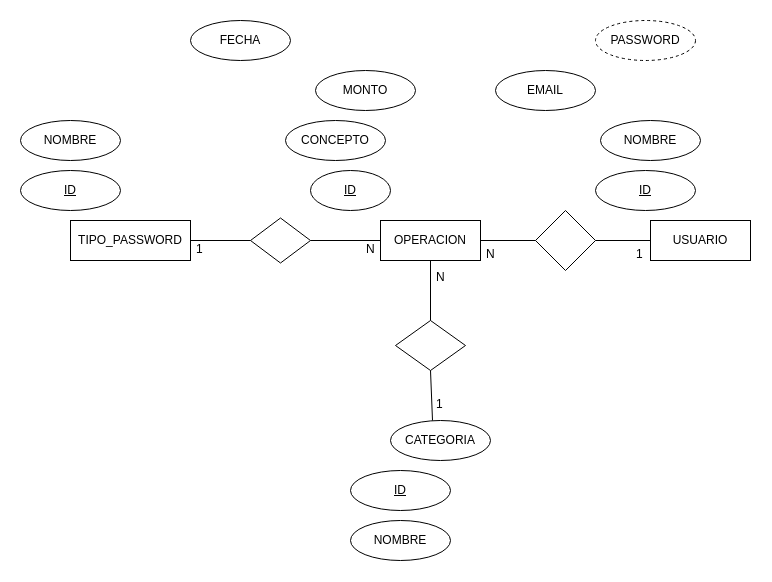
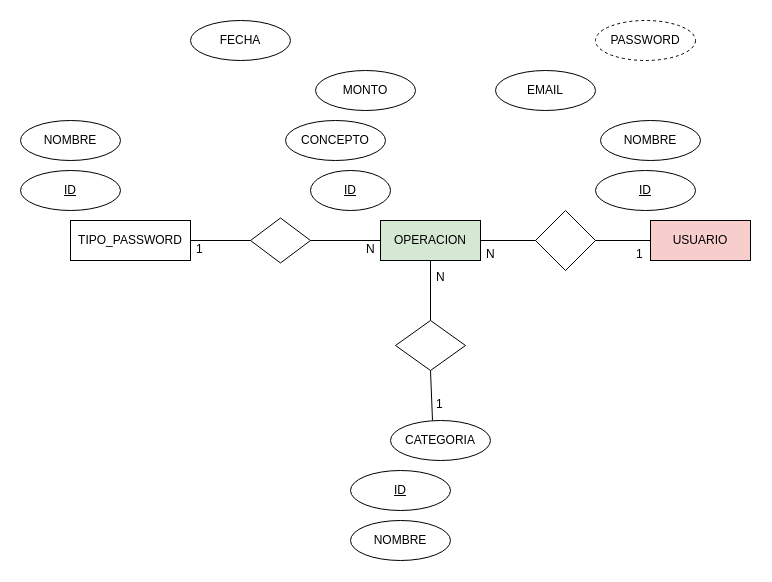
- <mxCell id="2" value="OPERACION" style="whiteSpace=wrap;html=1;align=center;" vertex="1" parent="1"><mxGeometry x="380" y="220" width="100" height="40" as="geometry" /></mxCell>
+ <mxCell id="2" value="OPERACION" style="whiteSpace=wrap;html=1;align=center;fillColor=#d5e8d4;" vertex="1" parent="1"><mxGeometry x="380" y="220" width="100" height="40" as="geometry" /></mxCell>
- <mxCell id="15" value="USUARIO" style="whiteSpace=wrap;html=1;align=center;" vertex="1" parent="1"><mxGeometry x="650" y="220" width="100" height="40" as="geometry" /></mxCell>
+ <mxCell id="15" value="USUARIO" style="whiteSpace=wrap;html=1;align=center;fillColor=#f8cecc;" vertex="1" parent="1"><mxGeometry x="650" y="220" width="100" height="40" as="geometry" /></mxCell>
